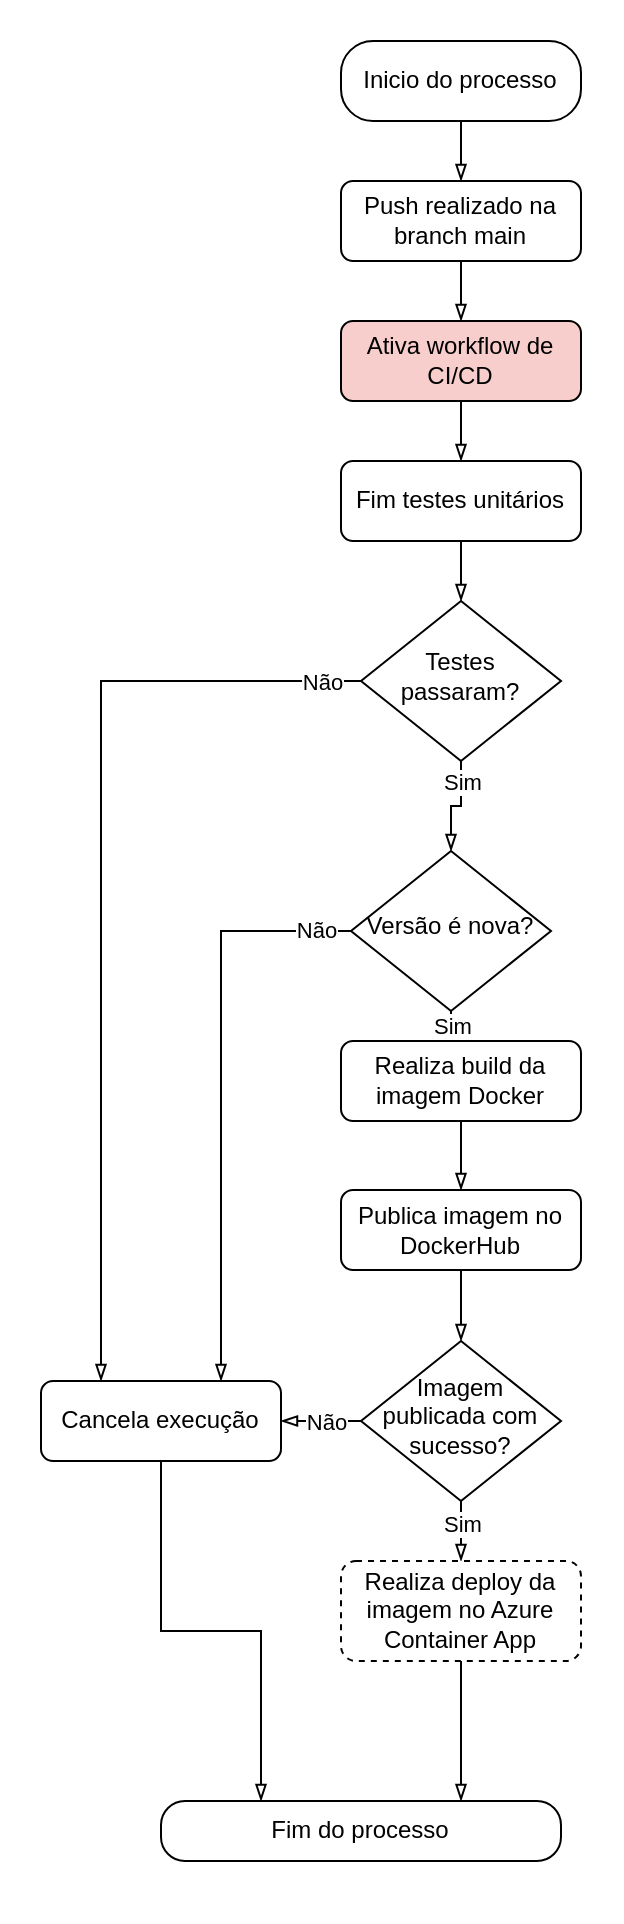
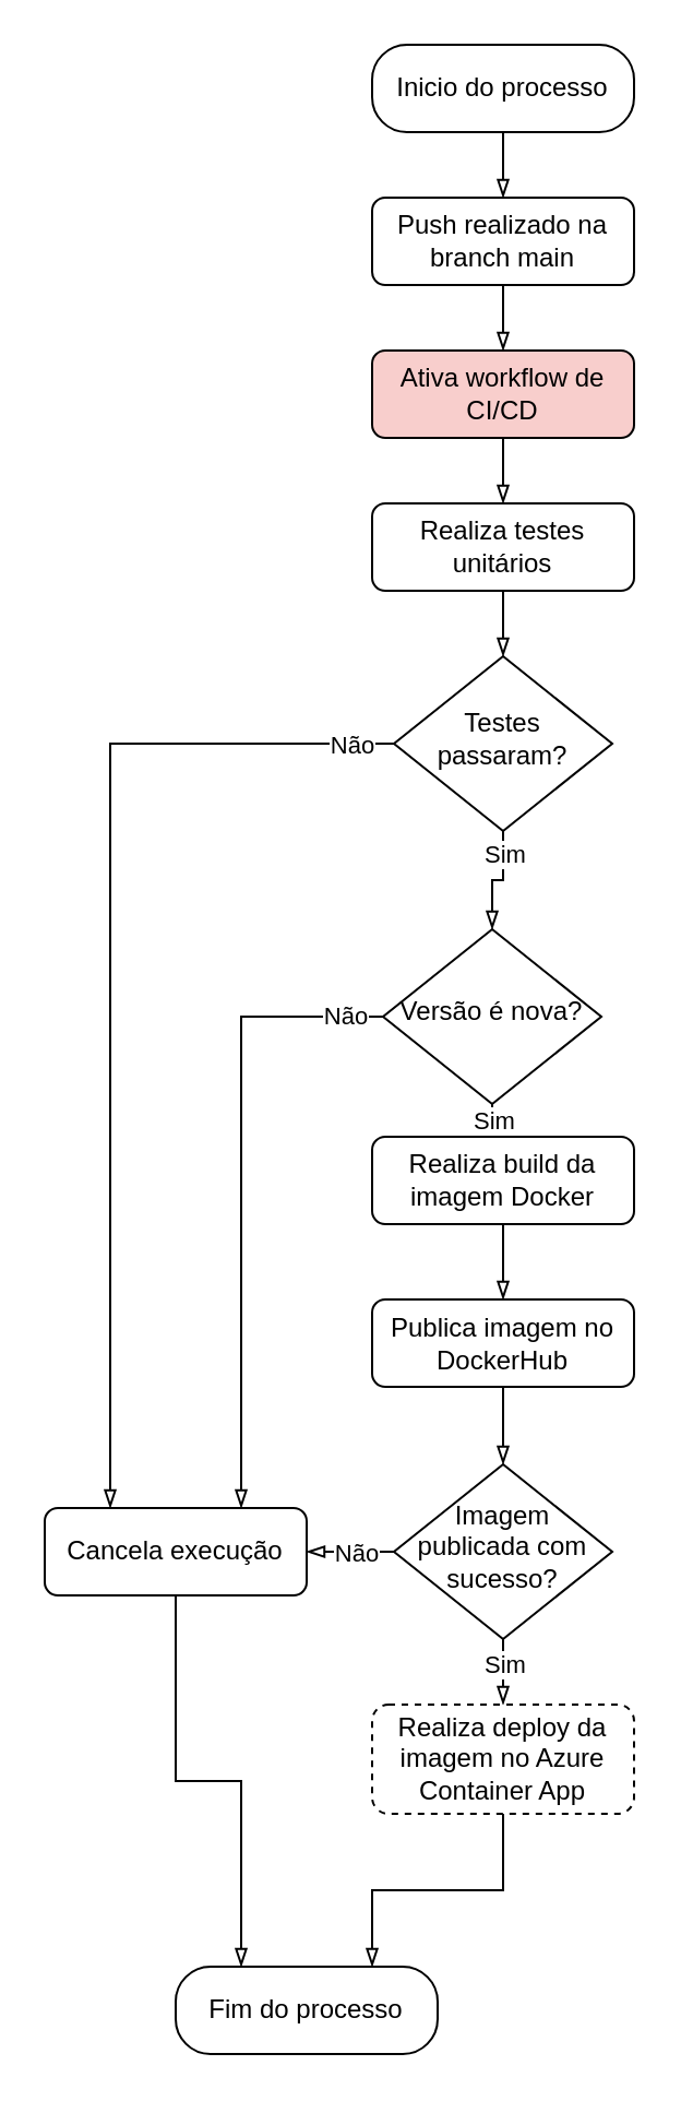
- <mxCell id="7" value="Fim testes unitários" style="rounded=1;whiteSpace=wrap;html=1;fontSize=12;glass=0;strokeWidth=1;shadow=0;" parent="1" vertex="1"><mxGeometry x="170" y="230" width="120" height="40" as="geometry" /></mxCell>
+ <mxCell id="7" value="Realiza testes unitários" style="rounded=1;whiteSpace=wrap;html=1;fontSize=12;glass=0;strokeWidth=1;shadow=0;" parent="1" vertex="1"><mxGeometry x="170" y="230" width="120" height="40" as="geometry" /></mxCell>
- <mxCell id="31" value="Fim do processo" style="rounded=1;whiteSpace=wrap;html=1;fontSize=12;glass=0;strokeWidth=1;shadow=0;arcSize=40;" parent="1" vertex="1"><mxGeometry x="80" y="900" width="200" height="30" as="geometry" /></mxCell>
+ <mxCell id="31" value="Fim do processo" style="rounded=1;whiteSpace=wrap;html=1;fontSize=12;glass=0;strokeWidth=1;shadow=0;arcSize=40;" parent="1" vertex="1"><mxGeometry x="80" y="900" width="120" height="40" as="geometry" /></mxCell>
